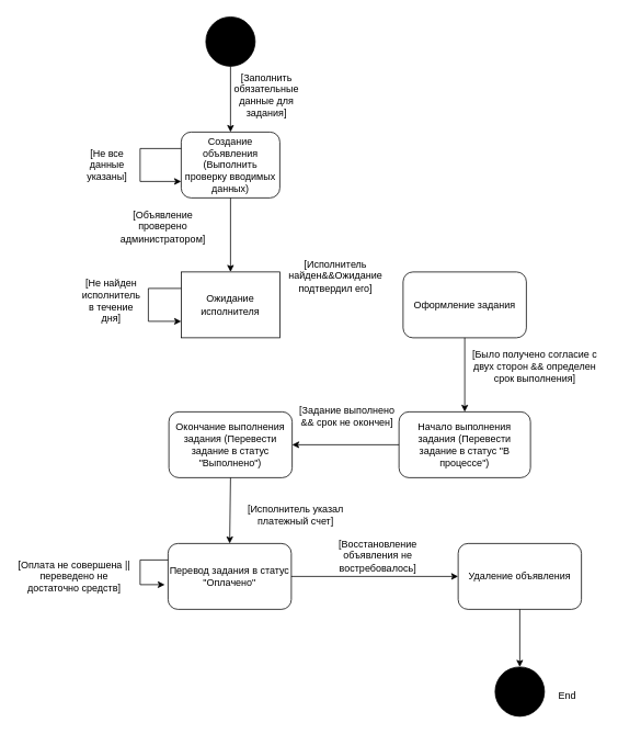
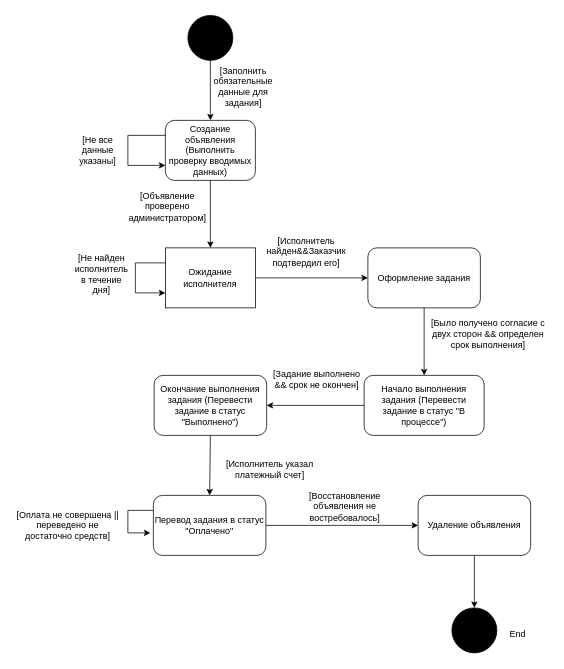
- <mxCell id="12" value="[Объявление проверено администратором]" style="text;html=1;strokeColor=none;fillColor=none;align=center;verticalAlign=middle;whiteSpace=wrap;rounded=0;" parent="1" vertex="1"><mxGeometry x="155" y="260" width="86" height="30" as="geometry" /></mxCell>
+ <mxCell id="12" value="[Объявление проверено администратором]" style="text;html=1;strokeColor=none;fillColor=none;align=center;verticalAlign=middle;whiteSpace=wrap;rounded=0;" parent="1" vertex="1"><mxGeometry x="180" y="260" width="86" height="30" as="geometry" /></mxCell>
- <mxCell id="19" value="[Исполнитель найден&amp;amp;&amp;amp;Ожидание подтвердил его]" style="text;html=1;strokeColor=none;fillColor=none;align=center;verticalAlign=middle;whiteSpace=wrap;rounded=0;" parent="1" vertex="1"><mxGeometry x="340" y="320" width="136" height="30" as="geometry" /></mxCell>
+ <mxCell id="19" value="[Исполнитель найден&amp;amp;&amp;amp;Заказчик подтвердил его]" style="text;html=1;strokeColor=none;fillColor=none;align=center;verticalAlign=middle;whiteSpace=wrap;rounded=0;" parent="1" vertex="1"><mxGeometry x="340" y="320" width="136" height="30" as="geometry" /></mxCell>
+ <mxCell id="18" value="" style="endArrow=classic;html=1;rounded=0;exitX=1;exitY=0.5;exitDx=0;exitDy=0;entryX=0;entryY=0.5;entryDx=0;entryDy=0;" parent="1" source="10" target="17" edge="1"><mxGeometry width="50" height="50" relative="1" as="geometry"><mxPoint x="290" y="250" as="sourcePoint" /><mxPoint x="290" y="340" as="targetPoint" /></mxGeometry></mxCell>
